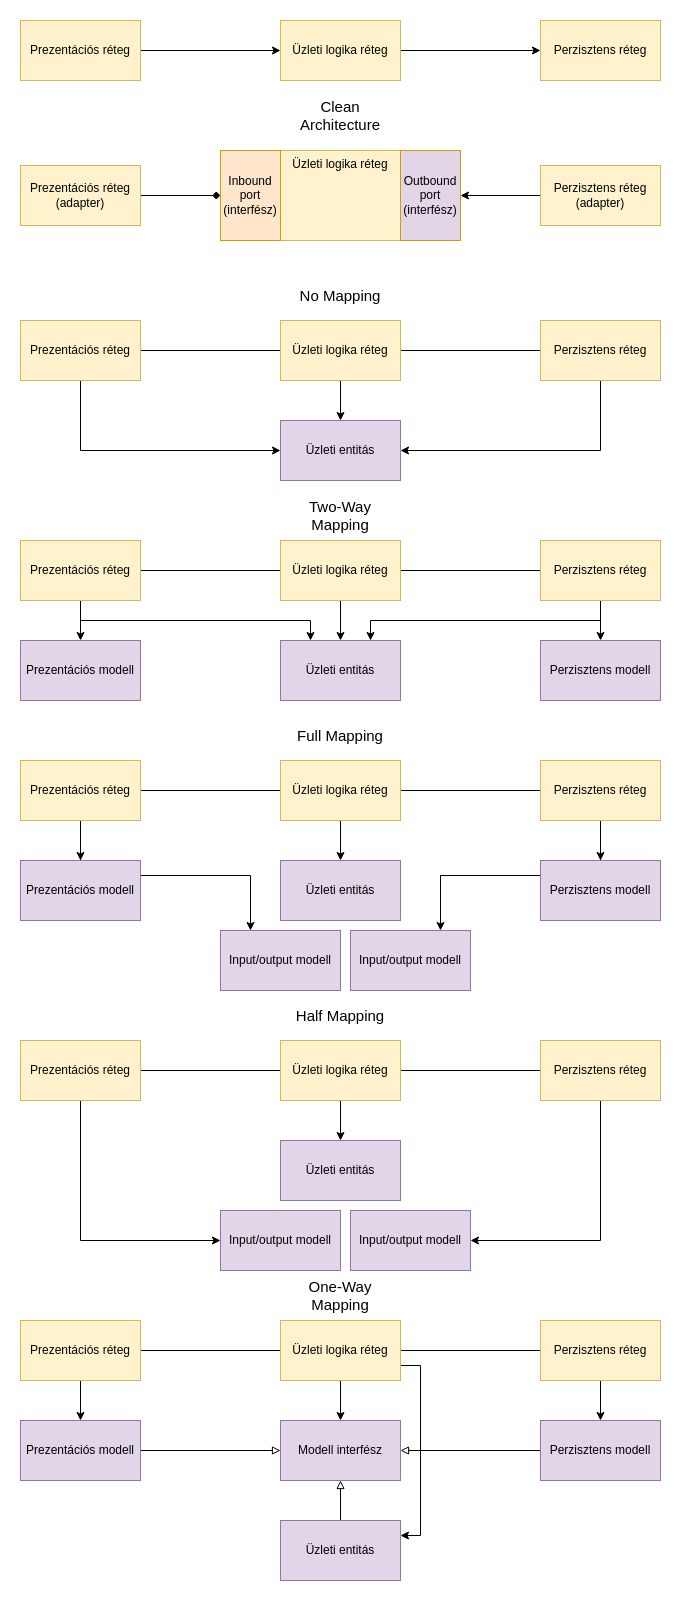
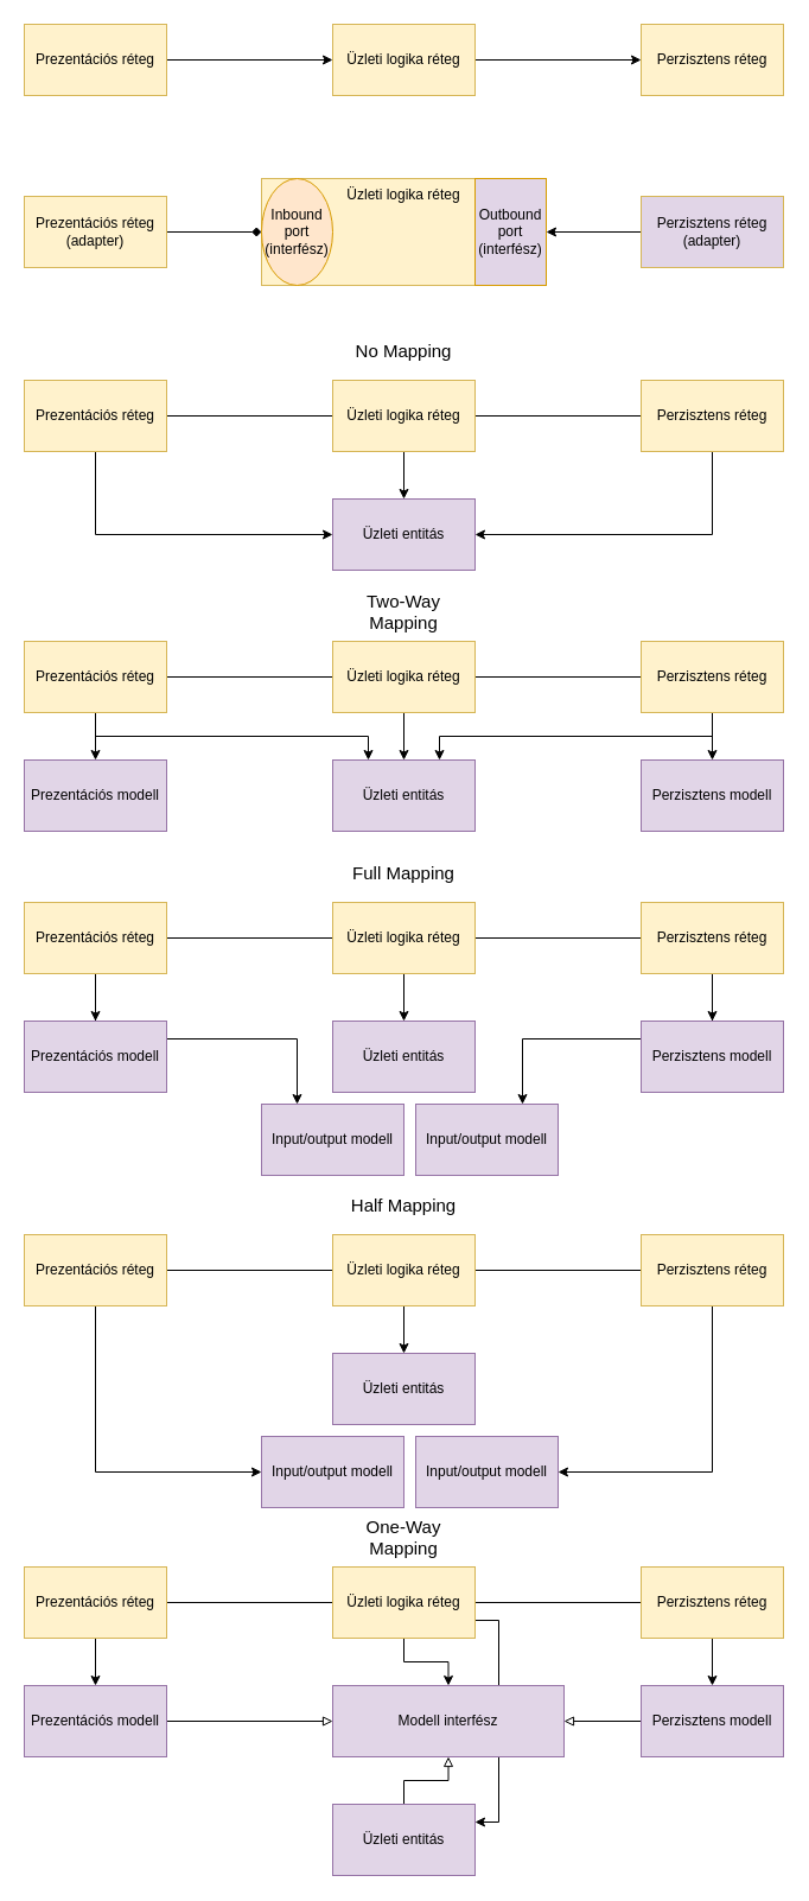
- <mxCell id="14" value="Clean Architecture" style="text;html=1;strokeColor=none;fillColor=none;align=center;verticalAlign=middle;whiteSpace=wrap;rounded=0;fontSize=15;" vertex="1" parent="1"><mxGeometry x="280" y="100" width="120" height="30" as="geometry" /></mxCell>
- <mxCell id="10" value="Inbound&lt;br&gt;port&lt;br&gt;(interfész)" style="rounded=0;whiteSpace=wrap;html=1;fillColor=#ffe6cc;strokeColor=#d79b00;" vertex="1" parent="1"><mxGeometry x="220" y="150" width="60" height="90" as="geometry" /></mxCell>
+ <mxCell id="10" value="Inbound&lt;br&gt;port&lt;br&gt;(interfész)" style="ellipse;whiteSpace=wrap;html=1;fillColor=#ffe6cc;strokeColor=#d79b00;" vertex="1" parent="1"><mxGeometry x="220" y="150" width="60" height="90" as="geometry" /></mxCell>
- <mxCell id="13" value="Perzisztens réteg&lt;br&gt;(adapter)" style="rounded=0;whiteSpace=wrap;html=1;fillColor=#fff2cc;strokeColor=#d6b656;" vertex="1" parent="1"><mxGeometry x="540" y="165" width="120" height="60" as="geometry" /></mxCell>
+ <mxCell id="13" value="Perzisztens réteg&lt;br&gt;(adapter)" style="rounded=0;whiteSpace=wrap;html=1;fillColor=#e1d5e7;strokeColor=#d6b656;" vertex="1" parent="1"><mxGeometry x="540" y="165" width="120" height="60" as="geometry" /></mxCell>
- <mxCell id="76" value="Modell interfész" style="rounded=0;whiteSpace=wrap;html=1;fillColor=#e1d5e7;strokeColor=#9673a6;" vertex="1" parent="1"><mxGeometry x="280" y="1420" width="120" height="60" as="geometry" /></mxCell>
+ <mxCell id="76" value="Modell interfész" style="rounded=0;whiteSpace=wrap;html=1;fillColor=#e1d5e7;strokeColor=#9673a6;" vertex="1" parent="1"><mxGeometry x="280" y="1420" width="195" height="60" as="geometry" /></mxCell>
